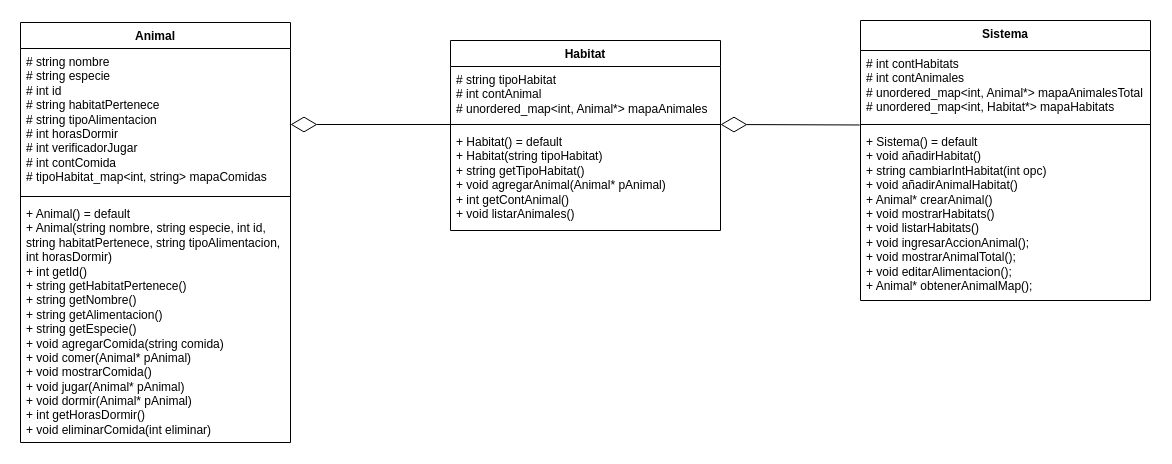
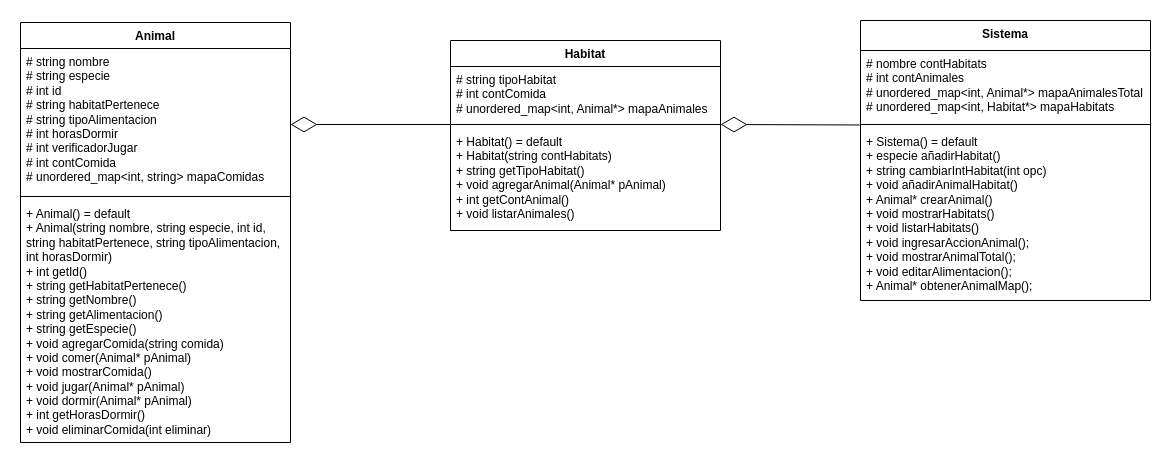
- <mxCell id="7" value="# int contHabitats &amp;nbsp;&lt;br style=&quot;border-color: var(--border-color);&quot;&gt;# int contAnimales&lt;br style=&quot;border-color: var(--border-color);&quot;&gt;# unordered_map&amp;lt;int, Animal*&amp;gt; mapaAnimalesTotal&lt;br style=&quot;border-color: var(--border-color);&quot;&gt;# unordered_map&amp;lt;int, Habitat*&amp;gt; mapaHabitats" style="text;strokeColor=none;fillColor=none;align=left;verticalAlign=top;spacingLeft=4;spacingRight=4;overflow=hidden;rotatable=0;points=[[0,0.5],[1,0.5]];portConstraint=eastwest;whiteSpace=wrap;html=1;" parent="6" vertex="1"><mxGeometry y="30" width="290" height="70" as="geometry" /></mxCell>
+ <mxCell id="7" value="# nombre contHabitats &amp;nbsp;&lt;br style=&quot;border-color: var(--border-color);&quot;&gt;# int contAnimales&lt;br style=&quot;border-color: var(--border-color);&quot;&gt;# unordered_map&amp;lt;int, Animal*&amp;gt; mapaAnimalesTotal&lt;br style=&quot;border-color: var(--border-color);&quot;&gt;# unordered_map&amp;lt;int, Habitat*&amp;gt; mapaHabitats" style="text;strokeColor=none;fillColor=none;align=left;verticalAlign=top;spacingLeft=4;spacingRight=4;overflow=hidden;rotatable=0;points=[[0,0.5],[1,0.5]];portConstraint=eastwest;whiteSpace=wrap;html=1;" parent="6" vertex="1"><mxGeometry y="30" width="290" height="70" as="geometry" /></mxCell>
- <mxCell id="11" value="# string tipoHabitat&amp;nbsp;&lt;br style=&quot;border-color: var(--border-color);&quot;&gt;# int contAnimal&lt;br style=&quot;border-color: var(--border-color);&quot;&gt;# unordered_map&amp;lt;int, Animal*&amp;gt; mapaAnimales" style="text;strokeColor=none;fillColor=none;align=left;verticalAlign=top;spacingLeft=4;spacingRight=4;overflow=hidden;rotatable=0;points=[[0,0.5],[1,0.5]];portConstraint=eastwest;whiteSpace=wrap;html=1;" parent="10" vertex="1"><mxGeometry y="26" width="270" height="54" as="geometry" /></mxCell>
+ <mxCell id="11" value="# string tipoHabitat&amp;nbsp;&lt;br style=&quot;border-color: var(--border-color);&quot;&gt;# int contComida&lt;br style=&quot;border-color: var(--border-color);&quot;&gt;# unordered_map&amp;lt;int, Animal*&amp;gt; mapaAnimales" style="text;strokeColor=none;fillColor=none;align=left;verticalAlign=top;spacingLeft=4;spacingRight=4;overflow=hidden;rotatable=0;points=[[0,0.5],[1,0.5]];portConstraint=eastwest;whiteSpace=wrap;html=1;" parent="10" vertex="1"><mxGeometry y="26" width="270" height="54" as="geometry" /></mxCell>
- <mxCell id="3" value="# string nombre&lt;br style=&quot;border-color: var(--border-color);&quot;&gt;# string especie&lt;br style=&quot;border-color: var(--border-color);&quot;&gt;# int id&lt;br style=&quot;border-color: var(--border-color);&quot;&gt;# string habitatPertenece&lt;br style=&quot;border-color: var(--border-color);&quot;&gt;# string tipoAlimentacion&lt;br style=&quot;border-color: var(--border-color);&quot;&gt;# int horasDormir&lt;br style=&quot;border-color: var(--border-color);&quot;&gt;# int verificadorJugar&lt;br style=&quot;border-color: var(--border-color);&quot;&gt;# int contComida&lt;br style=&quot;border-color: var(--border-color);&quot;&gt;# tipoHabitat_map&amp;lt;int, string&amp;gt; mapaComidas" style="text;strokeColor=none;fillColor=none;align=left;verticalAlign=top;spacingLeft=4;spacingRight=4;overflow=hidden;rotatable=0;points=[[0,0.5],[1,0.5]];portConstraint=eastwest;whiteSpace=wrap;html=1;" parent="2" vertex="1"><mxGeometry y="26" width="270" height="144" as="geometry" /></mxCell>
+ <mxCell id="3" value="# string nombre&lt;br style=&quot;border-color: var(--border-color);&quot;&gt;# string especie&lt;br style=&quot;border-color: var(--border-color);&quot;&gt;# int id&lt;br style=&quot;border-color: var(--border-color);&quot;&gt;# string habitatPertenece&lt;br style=&quot;border-color: var(--border-color);&quot;&gt;# string tipoAlimentacion&lt;br style=&quot;border-color: var(--border-color);&quot;&gt;# int horasDormir&lt;br style=&quot;border-color: var(--border-color);&quot;&gt;# int verificadorJugar&lt;br style=&quot;border-color: var(--border-color);&quot;&gt;# int contComida&lt;br style=&quot;border-color: var(--border-color);&quot;&gt;# unordered_map&amp;lt;int, string&amp;gt; mapaComidas" style="text;strokeColor=none;fillColor=none;align=left;verticalAlign=top;spacingLeft=4;spacingRight=4;overflow=hidden;rotatable=0;points=[[0,0.5],[1,0.5]];portConstraint=eastwest;whiteSpace=wrap;html=1;" parent="2" vertex="1"><mxGeometry y="26" width="270" height="144" as="geometry" /></mxCell>
- <mxCell id="13" value="+ Habitat() = default&lt;br style=&quot;border-color: var(--border-color);&quot;&gt;+ Habitat(string tipoHabitat)&lt;br style=&quot;border-color: var(--border-color);&quot;&gt;+ string getTipoHabitat()&lt;br style=&quot;border-color: var(--border-color);&quot;&gt;+ void agregarAnimal(Animal* pAnimal)&lt;br style=&quot;border-color: var(--border-color);&quot;&gt;+ int getContAnimal()&lt;br style=&quot;border-color: var(--border-color);&quot;&gt;+ void listarAnimales()" style="text;strokeColor=none;fillColor=none;align=left;verticalAlign=top;spacingLeft=4;spacingRight=4;overflow=hidden;rotatable=0;points=[[0,0.5],[1,0.5]];portConstraint=eastwest;whiteSpace=wrap;html=1;" parent="10" vertex="1"><mxGeometry y="88" width="270" height="102" as="geometry" /></mxCell>
+ <mxCell id="13" value="+ Habitat() = default&lt;br style=&quot;border-color: var(--border-color);&quot;&gt;+ Habitat(string contHabitats)&lt;br style=&quot;border-color: var(--border-color);&quot;&gt;+ string getTipoHabitat()&lt;br style=&quot;border-color: var(--border-color);&quot;&gt;+ void agregarAnimal(Animal* pAnimal)&lt;br style=&quot;border-color: var(--border-color);&quot;&gt;+ int getContAnimal()&lt;br style=&quot;border-color: var(--border-color);&quot;&gt;+ void listarAnimales()" style="text;strokeColor=none;fillColor=none;align=left;verticalAlign=top;spacingLeft=4;spacingRight=4;overflow=hidden;rotatable=0;points=[[0,0.5],[1,0.5]];portConstraint=eastwest;whiteSpace=wrap;html=1;" parent="10" vertex="1"><mxGeometry y="88" width="270" height="102" as="geometry" /></mxCell>
- <mxCell id="9" value="+ Sistema() = default&lt;br&gt;+ void añadirHabitat()&lt;br style=&quot;border-color: var(--border-color);&quot;&gt;+ string cambiarIntHabitat(int opc)&lt;br style=&quot;border-color: var(--border-color);&quot;&gt;+ void añadirAnimalHabitat()&lt;br style=&quot;border-color: var(--border-color);&quot;&gt;+ Animal* crearAnimal()&lt;br style=&quot;border-color: var(--border-color);&quot;&gt;+ void mostrarHabitats()&lt;br style=&quot;border-color: var(--border-color);&quot;&gt;+ void listarHabitats()&lt;br style=&quot;border-color: var(--border-color);&quot;&gt;+ void ingresarAccionAnimal();&lt;br style=&quot;border-color: var(--border-color);&quot;&gt;+ void mostrarAnimalTotal();&lt;br style=&quot;border-color: var(--border-color);&quot;&gt;+ void editarAlimentacion();&lt;br style=&quot;border-color: var(--border-color);&quot;&gt;+ Animal* obtenerAnimalMap();" style="text;strokeColor=none;fillColor=none;align=left;verticalAlign=top;spacingLeft=4;spacingRight=4;overflow=hidden;rotatable=0;points=[[0,0.5],[1,0.5]];portConstraint=eastwest;whiteSpace=wrap;html=1;" parent="6" vertex="1"><mxGeometry y="108" width="290" height="172" as="geometry" /></mxCell>
+ <mxCell id="9" value="+ Sistema() = default&lt;br&gt;+ especie añadirHabitat()&lt;br style=&quot;border-color: var(--border-color);&quot;&gt;+ string cambiarIntHabitat(int opc)&lt;br style=&quot;border-color: var(--border-color);&quot;&gt;+ void añadirAnimalHabitat()&lt;br style=&quot;border-color: var(--border-color);&quot;&gt;+ Animal* crearAnimal()&lt;br style=&quot;border-color: var(--border-color);&quot;&gt;+ void mostrarHabitats()&lt;br style=&quot;border-color: var(--border-color);&quot;&gt;+ void listarHabitats()&lt;br style=&quot;border-color: var(--border-color);&quot;&gt;+ void ingresarAccionAnimal();&lt;br style=&quot;border-color: var(--border-color);&quot;&gt;+ void mostrarAnimalTotal();&lt;br style=&quot;border-color: var(--border-color);&quot;&gt;+ void editarAlimentacion();&lt;br style=&quot;border-color: var(--border-color);&quot;&gt;+ Animal* obtenerAnimalMap();" style="text;strokeColor=none;fillColor=none;align=left;verticalAlign=top;spacingLeft=4;spacingRight=4;overflow=hidden;rotatable=0;points=[[0,0.5],[1,0.5]];portConstraint=eastwest;whiteSpace=wrap;html=1;" parent="6" vertex="1"><mxGeometry y="108" width="290" height="172" as="geometry" /></mxCell>
